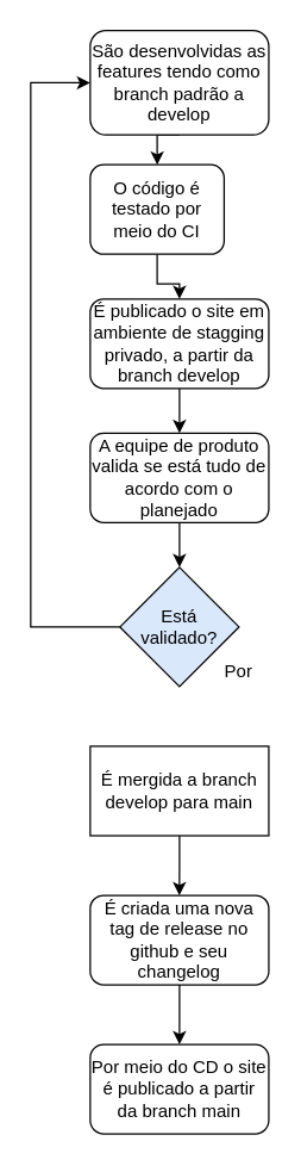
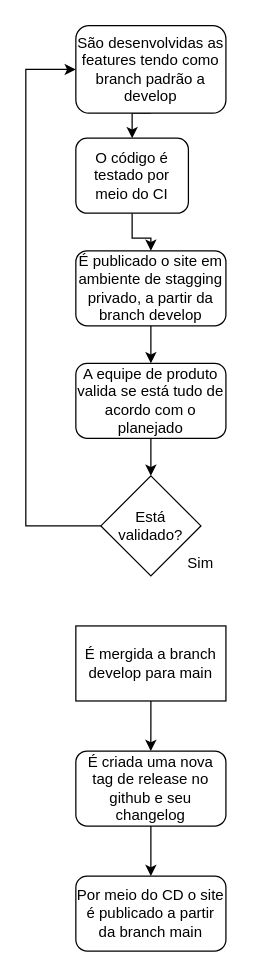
- <mxCell id="9" value="Está validado?" style="rhombus;whiteSpace=wrap;html=1;fillColor=#dae8fc;" parent="1" vertex="1"><mxGeometry x="80" y="380" width="80" height="80" as="geometry" /></mxCell>
+ <mxCell id="9" value="Está validado?" style="rhombus;whiteSpace=wrap;html=1;" parent="1" vertex="1"><mxGeometry x="80" y="380" width="80" height="80" as="geometry" /></mxCell>
- <mxCell id="10" value="Por" style="text;html=1;strokeColor=none;fillColor=none;align=center;verticalAlign=middle;whiteSpace=wrap;rounded=0;" parent="1" vertex="1"><mxGeometry x="140" y="440" width="40" height="20" as="geometry" /></mxCell>
+ <mxCell id="10" value="Sim" style="text;html=1;strokeColor=none;fillColor=none;align=center;verticalAlign=middle;whiteSpace=wrap;rounded=0;" parent="1" vertex="1"><mxGeometry x="140" y="440" width="40" height="20" as="geometry" /></mxCell>
